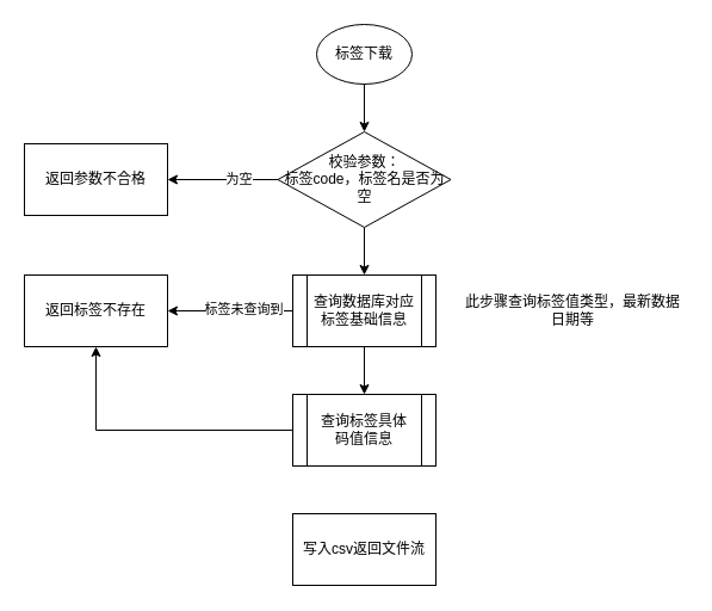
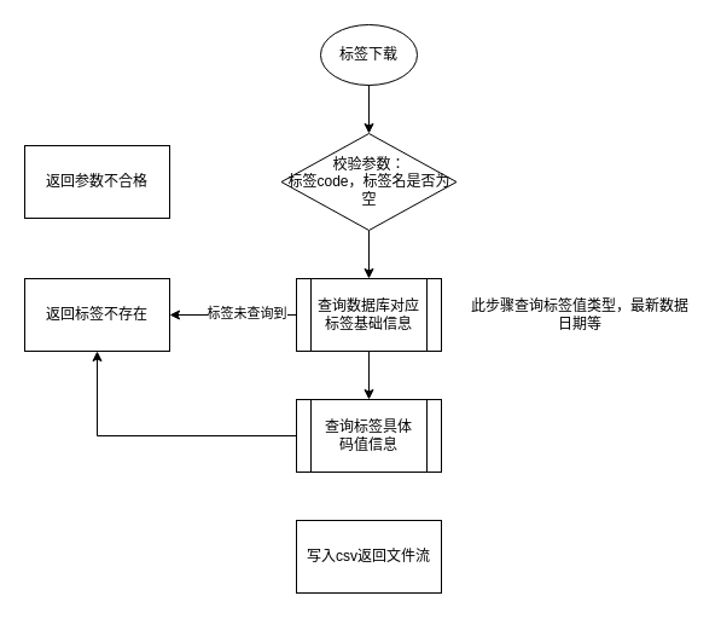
- <mxCell id="4" value="" style="edgeStyle=orthogonalEdgeStyle;rounded=0;orthogonalLoop=1;jettySize=auto;html=1;" edge="1" parent="1" source="7" target="8"><mxGeometry relative="1" as="geometry" /></mxCell>
- <mxCell id="5" value="为空" style="edgeLabel;html=1;align=center;verticalAlign=middle;resizable=0;points=[];" vertex="1" connectable="0" parent="4"><mxGeometry x="-0.276" y="-1" relative="1" as="geometry"><mxPoint as="offset" /></mxGeometry></mxCell>
